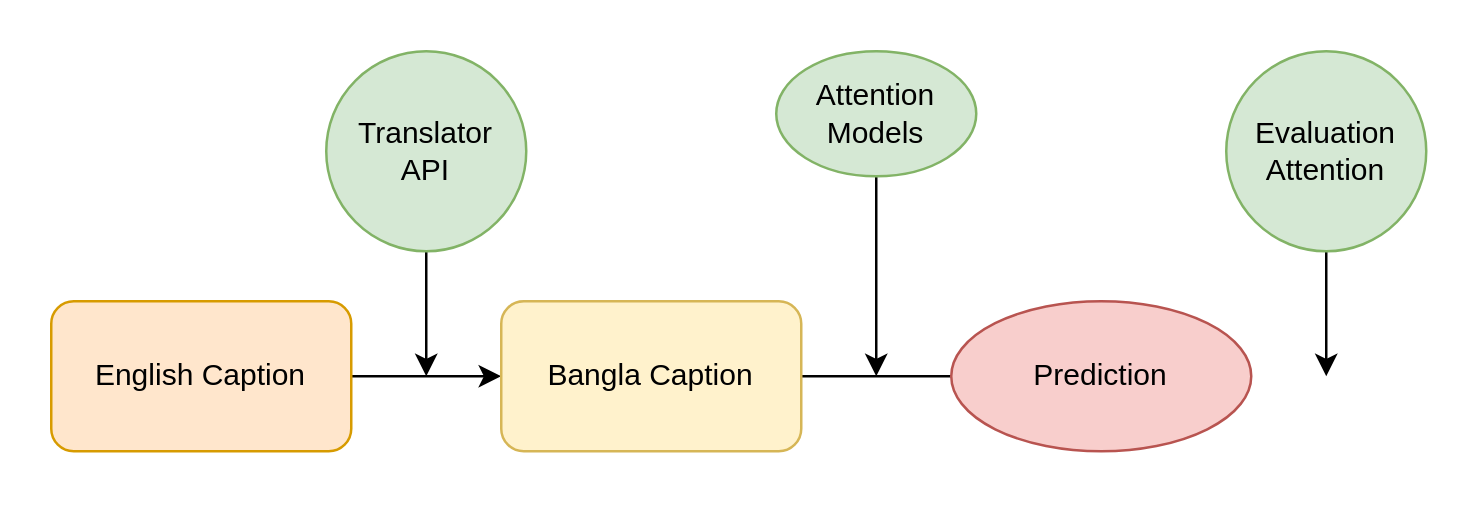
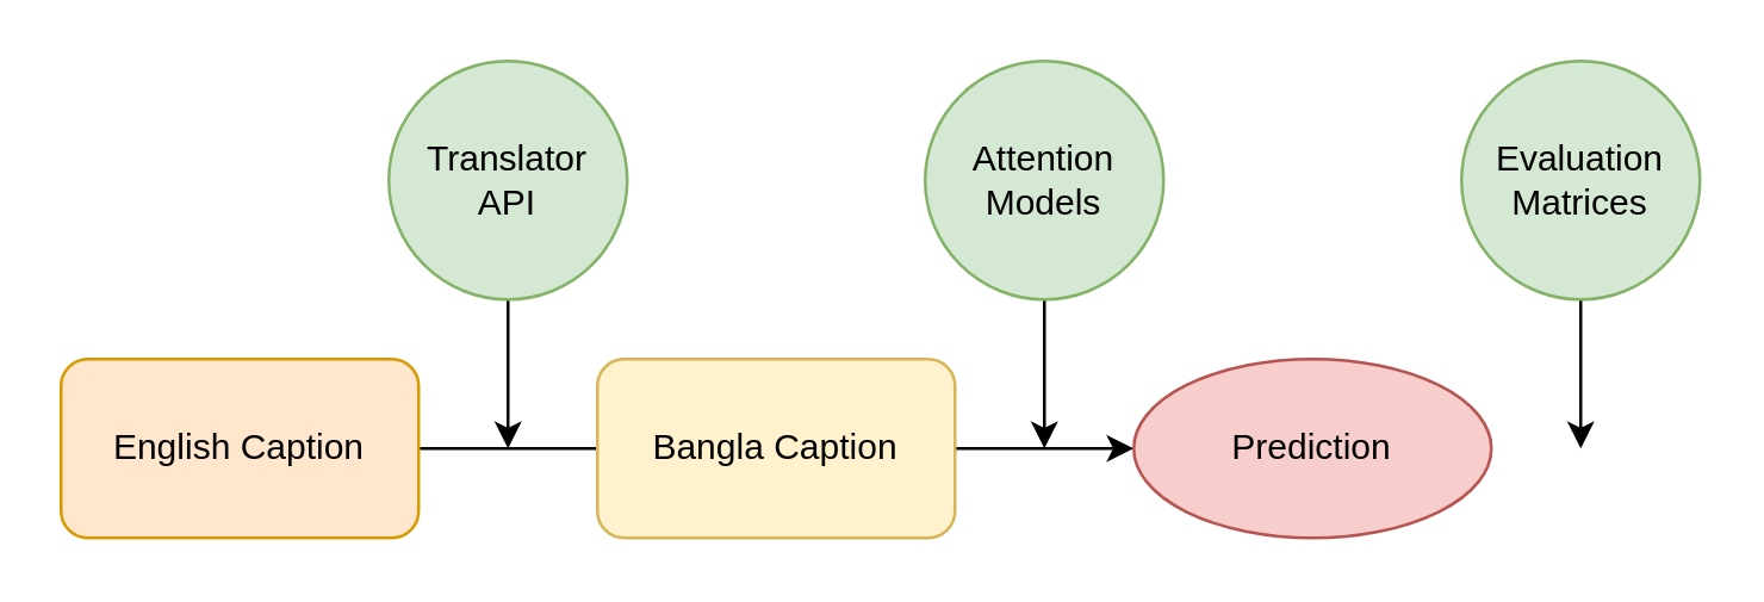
- <mxCell id="10" value="Attention&lt;br&gt;Models" style="ellipse;whiteSpace=wrap;html=1;fillColor=#d5e8d4;strokeColor=#82b366;" vertex="1" parent="1"><mxGeometry x="310" y="20" width="80" height="50" as="geometry" /></mxCell>
+ <mxCell id="10" value="Attention&lt;br&gt;Models" style="ellipse;whiteSpace=wrap;html=1;fillColor=#d5e8d4;strokeColor=#82b366;" vertex="1" parent="1"><mxGeometry x="310" y="20" width="80" height="80" as="geometry" /></mxCell>
- <mxCell id="12" value="Evaluation&lt;br&gt;Attention" style="ellipse;whiteSpace=wrap;html=1;fillColor=#d5e8d4;strokeColor=#82b366;" vertex="1" parent="1"><mxGeometry x="490" y="20" width="80" height="80" as="geometry" /></mxCell>
+ <mxCell id="12" value="Evaluation&lt;br&gt;Matrices" style="ellipse;whiteSpace=wrap;html=1;fillColor=#d5e8d4;strokeColor=#82b366;" vertex="1" parent="1"><mxGeometry x="490" y="20" width="80" height="80" as="geometry" /></mxCell>
- <mxCell id="2" style="edgeStyle=orthogonalEdgeStyle;rounded=0;orthogonalLoop=1;jettySize=auto;html=1;exitX=1;exitY=0.5;exitDx=0;exitDy=0;entryX=0;entryY=0.5;entryDx=0;entryDy=0;" edge="1" parent="1" source="3" target="5"><mxGeometry relative="1" as="geometry" /></mxCell>
+ <mxCell id="2" style="edgeStyle=orthogonalEdgeStyle;rounded=0;orthogonalLoop=1;jettySize=auto;html=1;exitX=1;exitY=0.5;exitDx=0;exitDy=0;entryX=0;entryY=0.5;entryDx=0;entryDy=0;endArrow=none;" edge="1" parent="1" source="3" target="5"><mxGeometry relative="1" as="geometry" /></mxCell>
- <mxCell id="4" style="edgeStyle=orthogonalEdgeStyle;rounded=0;orthogonalLoop=1;jettySize=auto;html=1;exitX=1;exitY=0.5;exitDx=0;exitDy=0;entryX=0;entryY=0.5;entryDx=0;entryDy=0;endArrow=none;" edge="1" parent="1" source="5" target="6"><mxGeometry relative="1" as="geometry" /></mxCell>
+ <mxCell id="4" style="edgeStyle=orthogonalEdgeStyle;rounded=0;orthogonalLoop=1;jettySize=auto;html=1;exitX=1;exitY=0.5;exitDx=0;exitDy=0;entryX=0;entryY=0.5;entryDx=0;entryDy=0;" edge="1" parent="1" source="5" target="6"><mxGeometry relative="1" as="geometry" /></mxCell>
